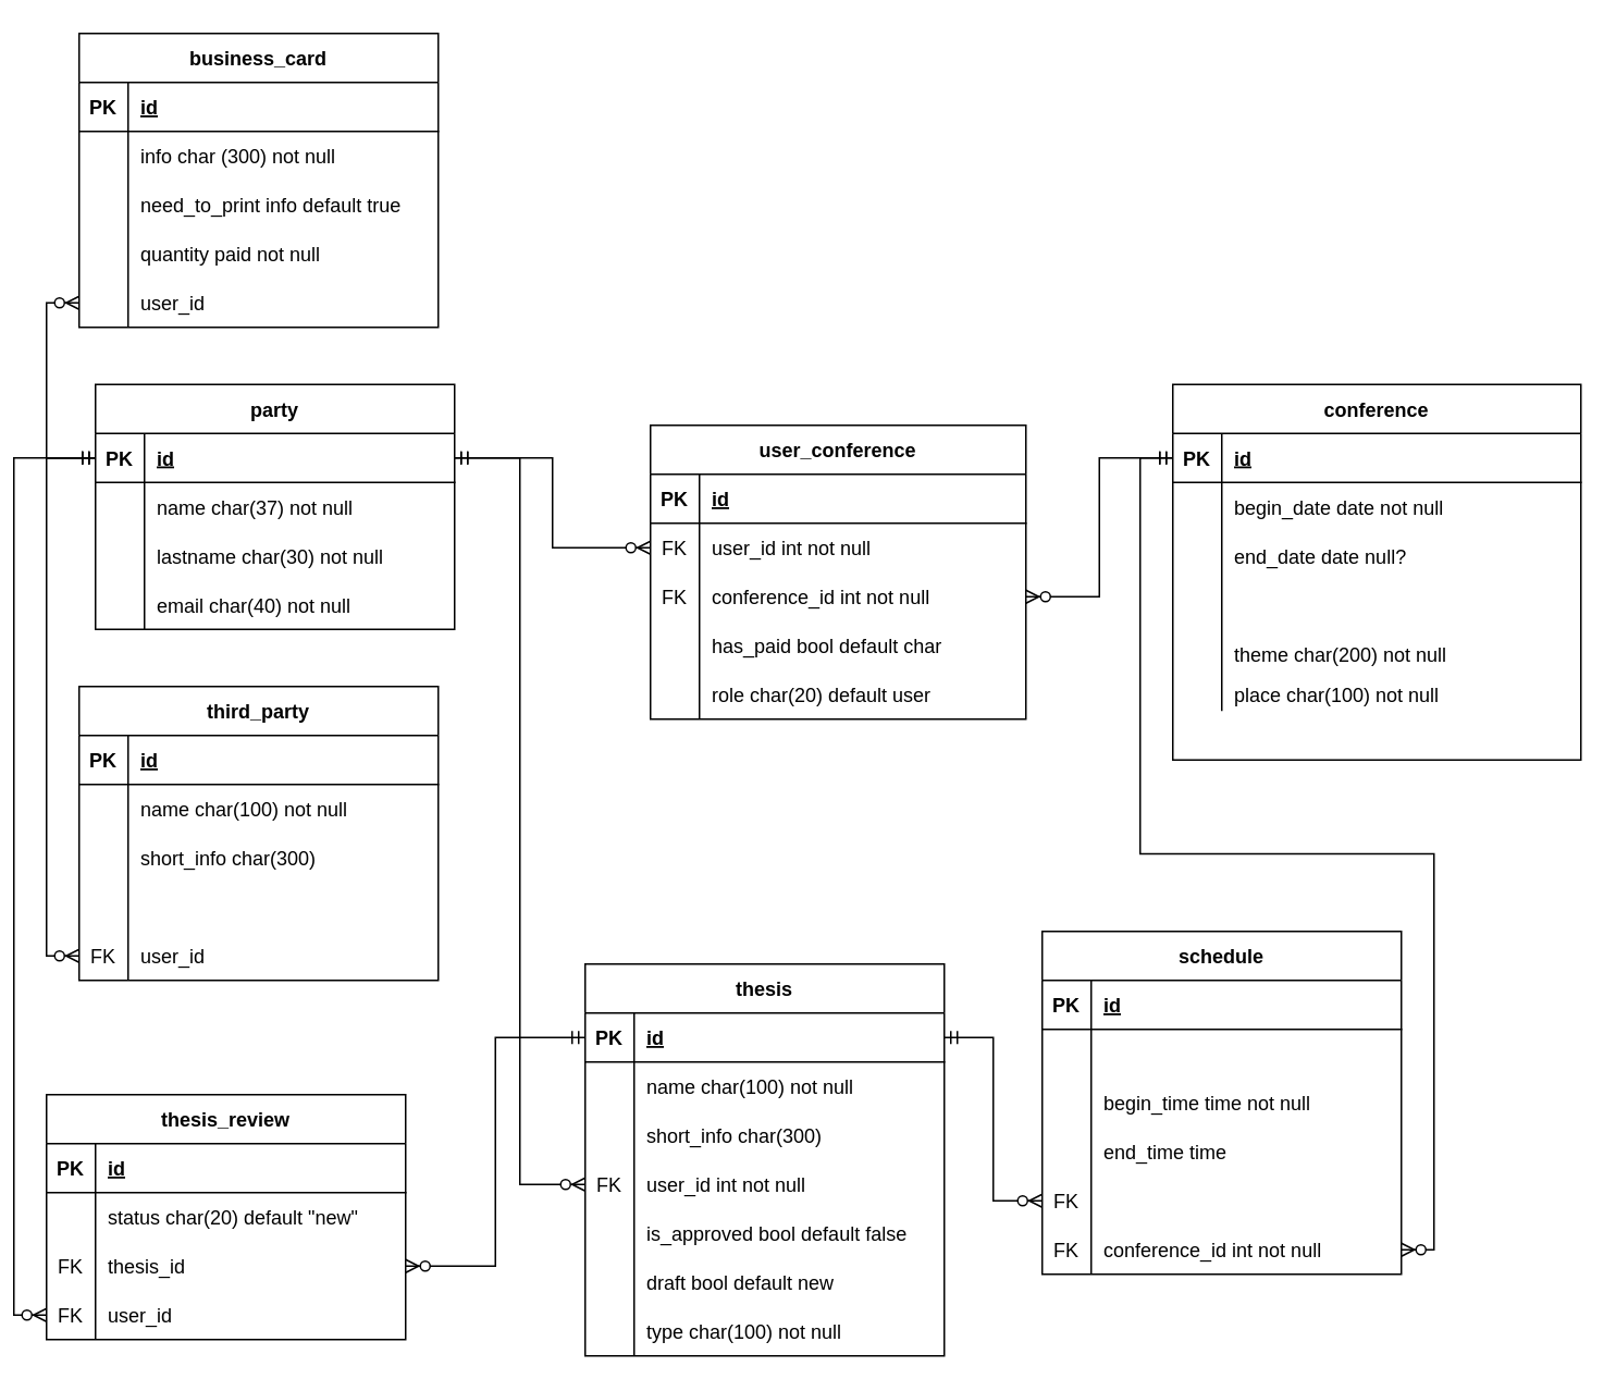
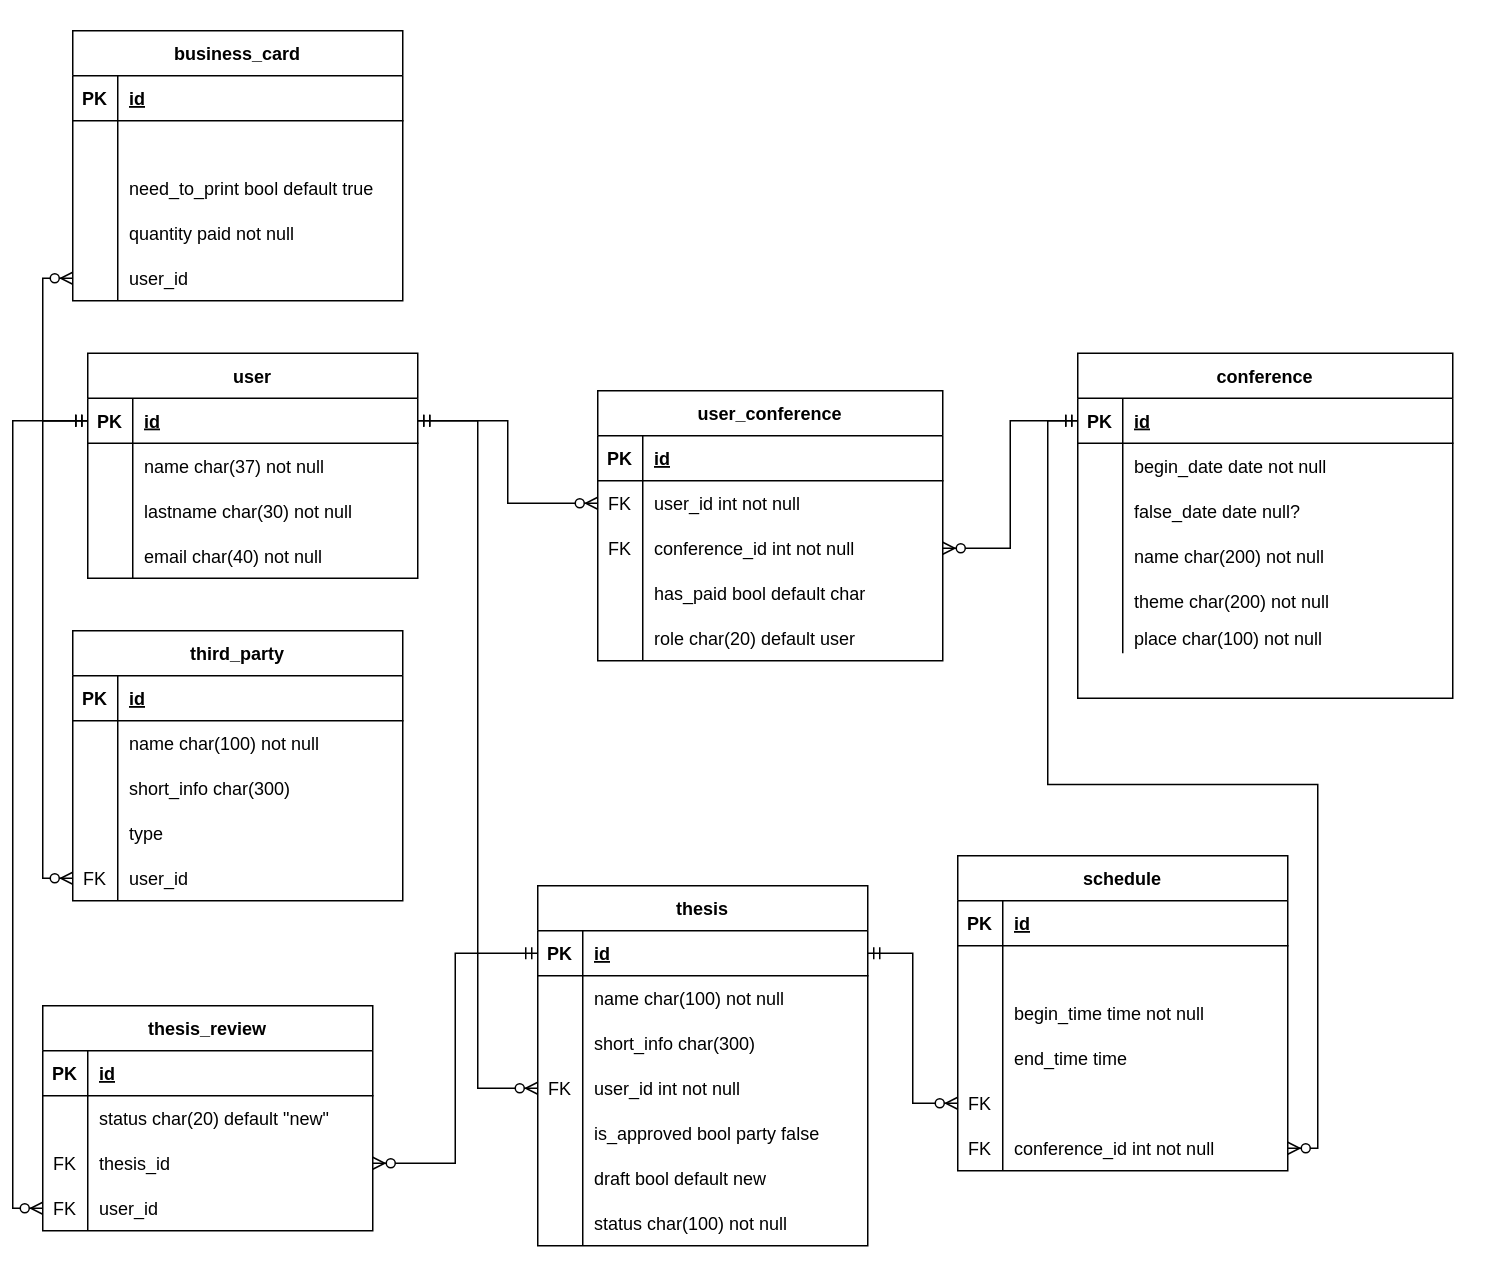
- <mxCell id="132" value="info char (300) not null" style="shape=partialRectangle;overflow=hidden;connectable=0;fillColor=none;top=0;left=0;bottom=0;right=0;align=left;spacingLeft=6;" vertex="1" parent="130"><mxGeometry x="30" width="190" height="30" as="geometry" /></mxCell>
- <mxCell id="135" value="need_to_print info default true" style="shape=partialRectangle;overflow=hidden;connectable=0;fillColor=none;top=0;left=0;bottom=0;right=0;align=left;spacingLeft=6;" vertex="1" parent="133"><mxGeometry x="30" width="190" height="30" as="geometry" /></mxCell>
+ <mxCell id="135" value="need_to_print bool default true" style="shape=partialRectangle;overflow=hidden;connectable=0;fillColor=none;top=0;left=0;bottom=0;right=0;align=left;spacingLeft=6;" vertex="1" parent="133"><mxGeometry x="30" width="190" height="30" as="geometry" /></mxCell>
- <mxCell id="2" value="party" style="shape=table;startSize=30;container=1;collapsible=1;childLayout=tableLayout;fixedRows=1;rowLines=0;fontStyle=1;align=center;resizeLast=1;" parent="1" vertex="1"><mxGeometry x="50" y="235" width="220" height="150" as="geometry" /></mxCell>
+ <mxCell id="2" value="user" style="shape=table;startSize=30;container=1;collapsible=1;childLayout=tableLayout;fixedRows=1;rowLines=0;fontStyle=1;align=center;resizeLast=1;" parent="1" vertex="1"><mxGeometry x="50" y="235" width="220" height="150" as="geometry" /></mxCell>
- <mxCell id="24" value="end_date date null?" style="shape=partialRectangle;overflow=hidden;connectable=0;fillColor=none;top=0;left=0;bottom=0;right=0;align=left;spacingLeft=6;" parent="22" vertex="1"><mxGeometry x="30" width="220" height="30" as="geometry" /></mxCell>
+ <mxCell id="24" value="false_date date null?" style="shape=partialRectangle;overflow=hidden;connectable=0;fillColor=none;top=0;left=0;bottom=0;right=0;align=left;spacingLeft=6;" parent="22" vertex="1"><mxGeometry x="30" width="220" height="30" as="geometry" /></mxCell>
+ <mxCell id="27" value="name char(200) not null" style="shape=partialRectangle;overflow=hidden;connectable=0;fillColor=none;top=0;left=0;bottom=0;right=0;align=left;spacingLeft=6;" parent="25" vertex="1"><mxGeometry x="30" width="220" height="30" as="geometry" /></mxCell>
+ <mxCell id="106" value="type " style="shape=partialRectangle;overflow=hidden;connectable=0;fillColor=none;top=0;left=0;bottom=0;right=0;align=left;spacingLeft=6;" vertex="1" parent="104"><mxGeometry x="30" width="190" height="30" as="geometry" /></mxCell>
- <mxCell id="65" value="is_approved bool default false" style="shape=partialRectangle;overflow=hidden;connectable=0;fillColor=none;top=0;left=0;bottom=0;right=0;align=left;spacingLeft=6;" parent="63" vertex="1"><mxGeometry x="30" width="190" height="30" as="geometry" /></mxCell>
+ <mxCell id="65" value="is_approved bool party false" style="shape=partialRectangle;overflow=hidden;connectable=0;fillColor=none;top=0;left=0;bottom=0;right=0;align=left;spacingLeft=6;" parent="63" vertex="1"><mxGeometry x="30" width="190" height="30" as="geometry" /></mxCell>
- <mxCell id="71" value="type char(100) not null" style="shape=partialRectangle;overflow=hidden;connectable=0;fillColor=none;top=0;left=0;bottom=0;right=0;align=left;spacingLeft=6;" vertex="1" parent="69"><mxGeometry x="30" width="190" height="30" as="geometry" /></mxCell>
+ <mxCell id="71" value="status char(100) not null" style="shape=partialRectangle;overflow=hidden;connectable=0;fillColor=none;top=0;left=0;bottom=0;right=0;align=left;spacingLeft=6;" vertex="1" parent="69"><mxGeometry x="30" width="190" height="30" as="geometry" /></mxCell>
